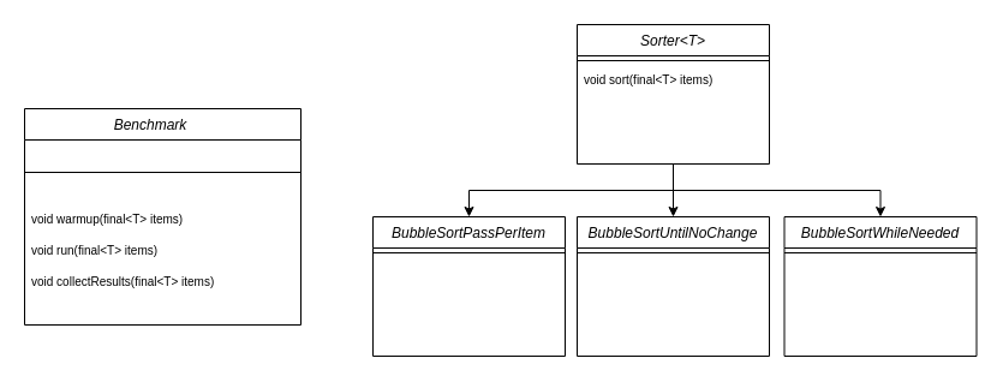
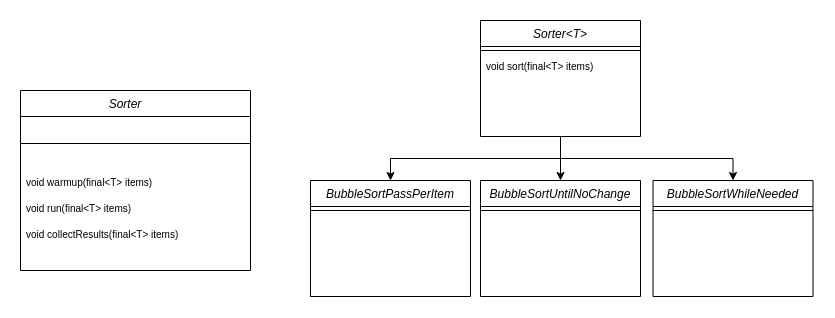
- <mxCell id="2" value="Benchmark      " style="swimlane;fontStyle=2;align=center;verticalAlign=top;childLayout=stackLayout;horizontal=1;startSize=26;horizontalStack=0;resizeParent=1;resizeLast=0;collapsible=1;marginBottom=0;rounded=0;shadow=0;strokeWidth=1;" parent="1" vertex="1"><mxGeometry x="20" y="90" width="230" height="180" as="geometry"><mxRectangle x="230" y="140" width="160" height="26" as="alternateBounds" /></mxGeometry></mxCell>
+ <mxCell id="2" value="Sorter      " style="swimlane;fontStyle=2;align=center;verticalAlign=top;childLayout=stackLayout;horizontal=1;startSize=26;horizontalStack=0;resizeParent=1;resizeLast=0;collapsible=1;marginBottom=0;rounded=0;shadow=0;strokeWidth=1;" parent="1" vertex="1"><mxGeometry x="20" y="90" width="230" height="180" as="geometry"><mxRectangle x="230" y="140" width="160" height="26" as="alternateBounds" /></mxGeometry></mxCell>
